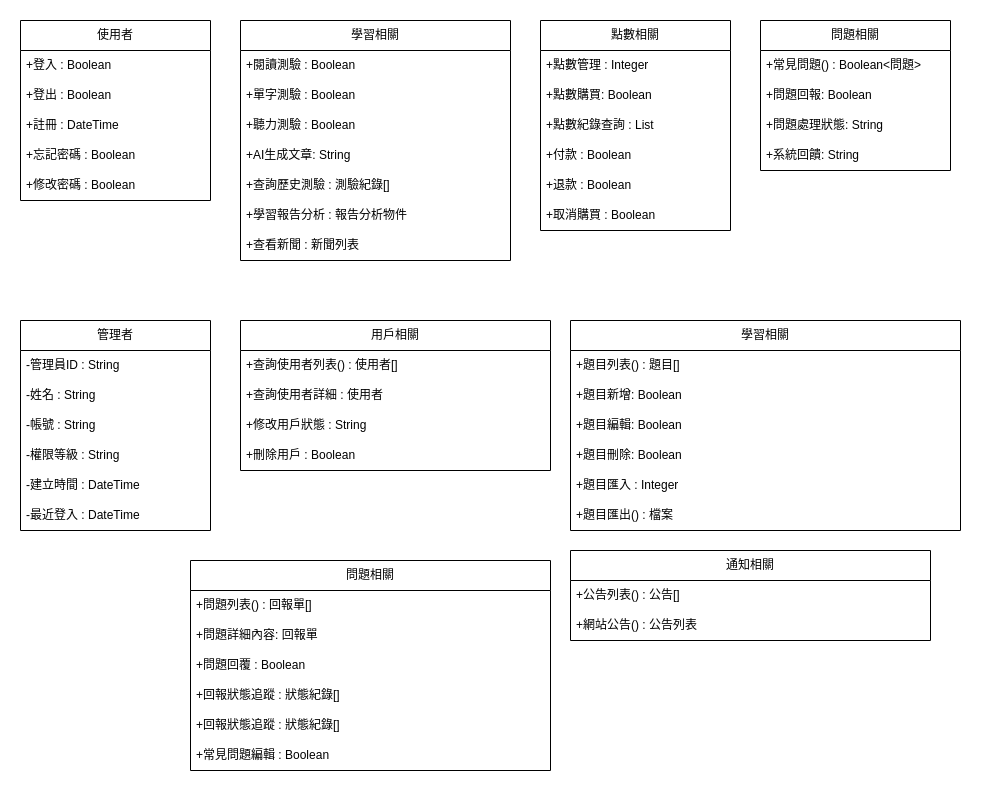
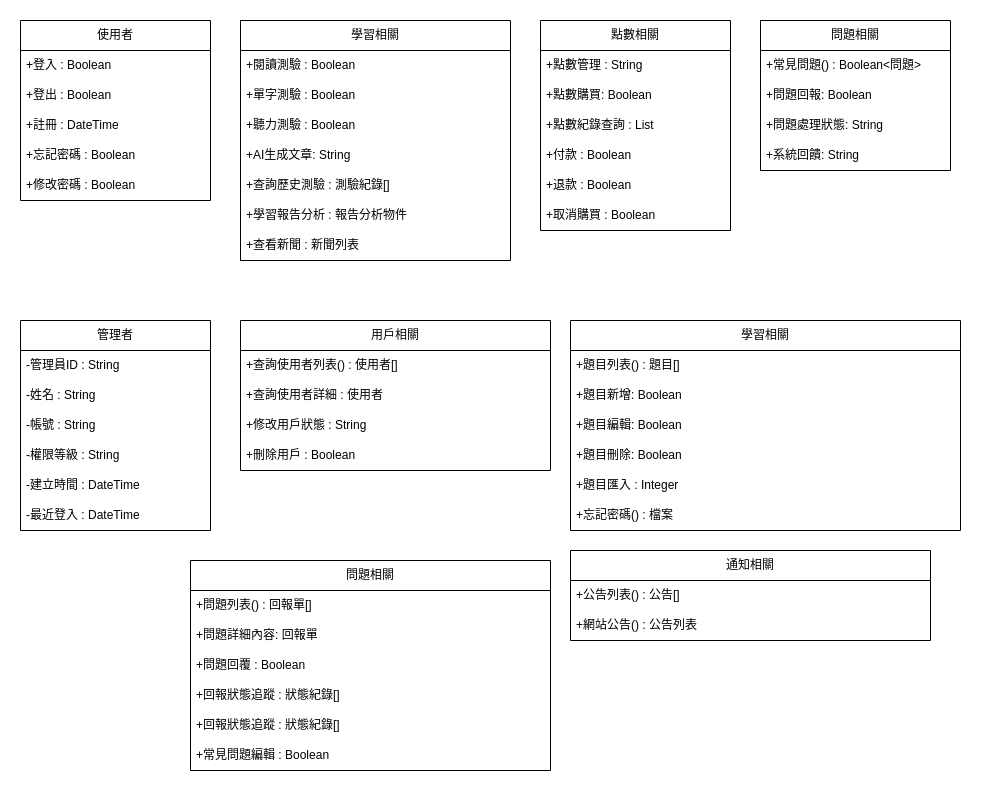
- <mxCell id="17" value="+點數管理 : Integer" style="text;strokeColor=none;fillColor=none;align=left;verticalAlign=middle;spacingLeft=4;spacingRight=4;overflow=hidden;points=[[0,0.5],[1,0.5]];portConstraint=eastwest;rotatable=0;whiteSpace=wrap;html=1;" parent="16" vertex="1"><mxGeometry y="30" width="190" height="30" as="geometry" /></mxCell>
+ <mxCell id="17" value="+點數管理 : String" style="text;strokeColor=none;fillColor=none;align=left;verticalAlign=middle;spacingLeft=4;spacingRight=4;overflow=hidden;points=[[0,0.5],[1,0.5]];portConstraint=eastwest;rotatable=0;whiteSpace=wrap;html=1;" parent="16" vertex="1"><mxGeometry y="30" width="190" height="30" as="geometry" /></mxCell>
- <mxCell id="46" value="+題目匯出() : 檔案" style="text;strokeColor=none;fillColor=none;align=left;verticalAlign=middle;spacingLeft=4;spacingRight=4;overflow=hidden;points=[[0,0.5],[1,0.5]];portConstraint=eastwest;rotatable=0;whiteSpace=wrap;html=1;" parent="40" vertex="1"><mxGeometry y="180" width="390" height="30" as="geometry" /></mxCell>
+ <mxCell id="46" value="+忘記密碼() : 檔案" style="text;strokeColor=none;fillColor=none;align=left;verticalAlign=middle;spacingLeft=4;spacingRight=4;overflow=hidden;points=[[0,0.5],[1,0.5]];portConstraint=eastwest;rotatable=0;whiteSpace=wrap;html=1;" parent="40" vertex="1"><mxGeometry y="180" width="390" height="30" as="geometry" /></mxCell>
